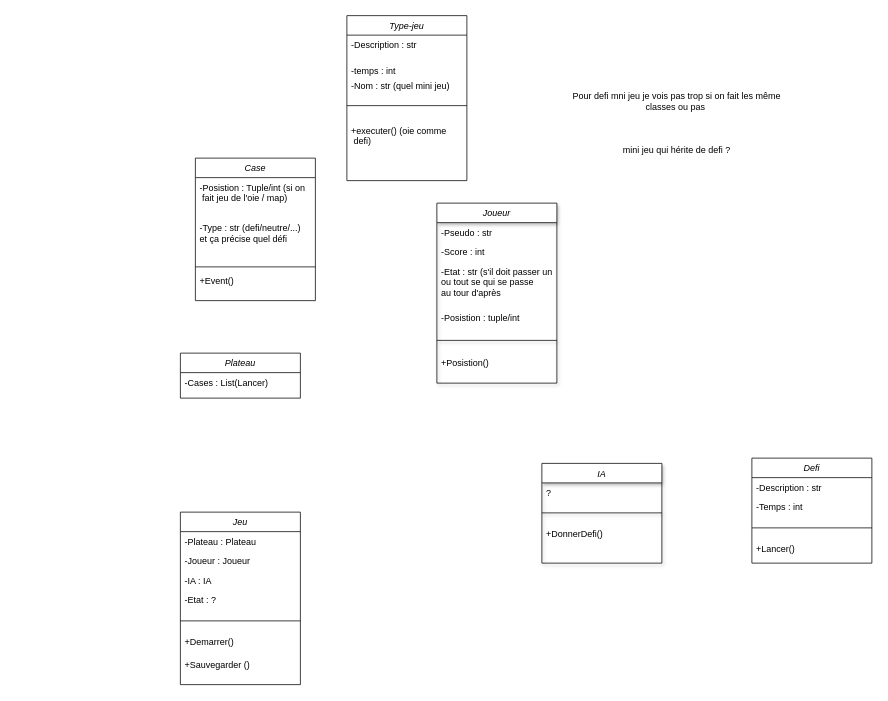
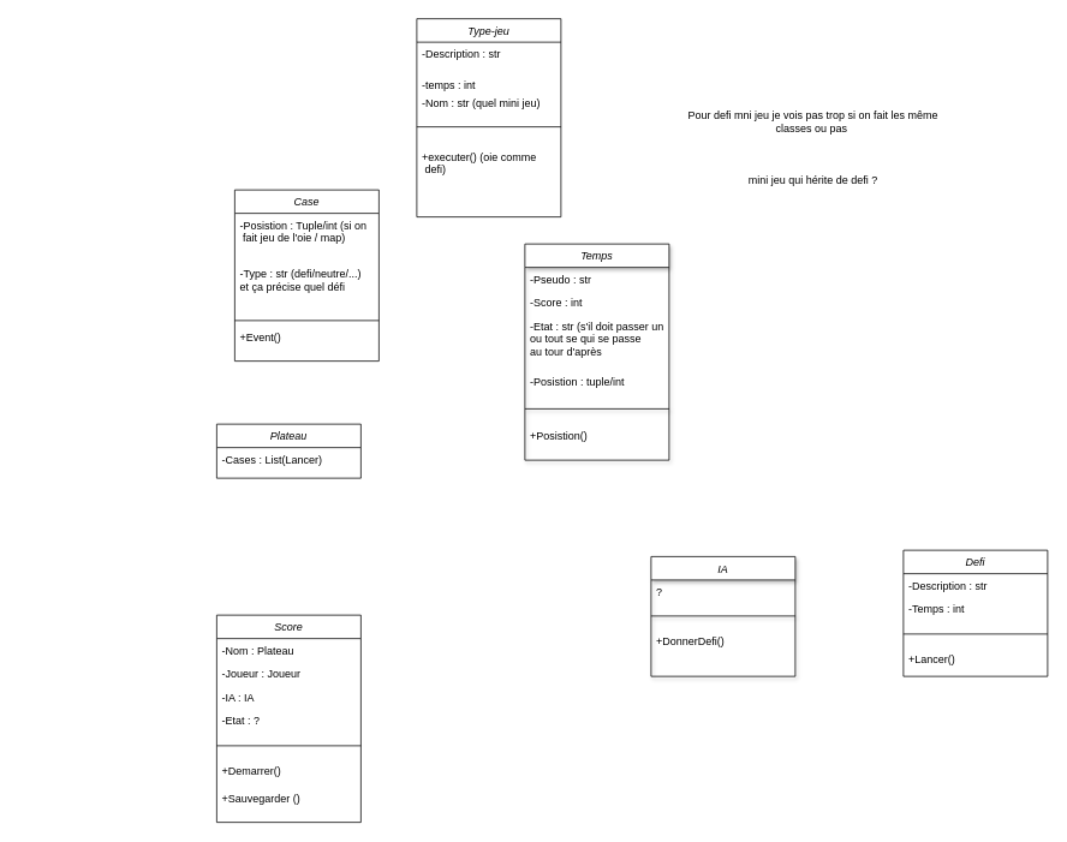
- <mxCell id="19" value="Joueur" style="swimlane;fontStyle=2;align=center;verticalAlign=top;childLayout=stackLayout;horizontal=1;startSize=26;horizontalStack=0;resizeParent=1;resizeLast=0;collapsible=1;marginBottom=0;rounded=0;shadow=1;strokeWidth=1;" vertex="1" parent="1"><mxGeometry x="582" y="270" width="160" height="240" as="geometry"><mxRectangle x="300" y="300" width="160" height="26" as="alternateBounds" /></mxGeometry></mxCell>
+ <mxCell id="19" value="Temps" style="swimlane;fontStyle=2;align=center;verticalAlign=top;childLayout=stackLayout;horizontal=1;startSize=26;horizontalStack=0;resizeParent=1;resizeLast=0;collapsible=1;marginBottom=0;rounded=0;shadow=1;strokeWidth=1;" vertex="1" parent="1"><mxGeometry x="582" y="270" width="160" height="240" as="geometry"><mxRectangle x="300" y="300" width="160" height="26" as="alternateBounds" /></mxGeometry></mxCell>
- <mxCell id="2" value="Jeu" style="swimlane;fontStyle=2;align=center;verticalAlign=top;childLayout=stackLayout;horizontal=1;startSize=26;horizontalStack=0;resizeParent=1;resizeLast=0;collapsible=1;marginBottom=0;rounded=0;shadow=0;strokeWidth=1;" parent="1" vertex="1"><mxGeometry x="240" y="682" width="160" height="230" as="geometry"><mxRectangle x="300" y="300" width="160" height="26" as="alternateBounds" /></mxGeometry></mxCell>
+ <mxCell id="2" value="Score" style="swimlane;fontStyle=2;align=center;verticalAlign=top;childLayout=stackLayout;horizontal=1;startSize=26;horizontalStack=0;resizeParent=1;resizeLast=0;collapsible=1;marginBottom=0;rounded=0;shadow=0;strokeWidth=1;" parent="1" vertex="1"><mxGeometry x="240" y="682" width="160" height="230" as="geometry"><mxRectangle x="300" y="300" width="160" height="26" as="alternateBounds" /></mxGeometry></mxCell>
- <mxCell id="3" value="-Plateau : Plateau   " style="text;align=left;verticalAlign=top;spacingLeft=4;spacingRight=4;overflow=hidden;rotatable=0;points=[[0,0.5],[1,0.5]];portConstraint=eastwest;" parent="2" vertex="1"><mxGeometry y="26" width="160" height="26" as="geometry" /></mxCell>
+ <mxCell id="3" value="-Nom : Plateau   " style="text;align=left;verticalAlign=top;spacingLeft=4;spacingRight=4;overflow=hidden;rotatable=0;points=[[0,0.5],[1,0.5]];portConstraint=eastwest;" parent="2" vertex="1"><mxGeometry y="26" width="160" height="26" as="geometry" /></mxCell>
